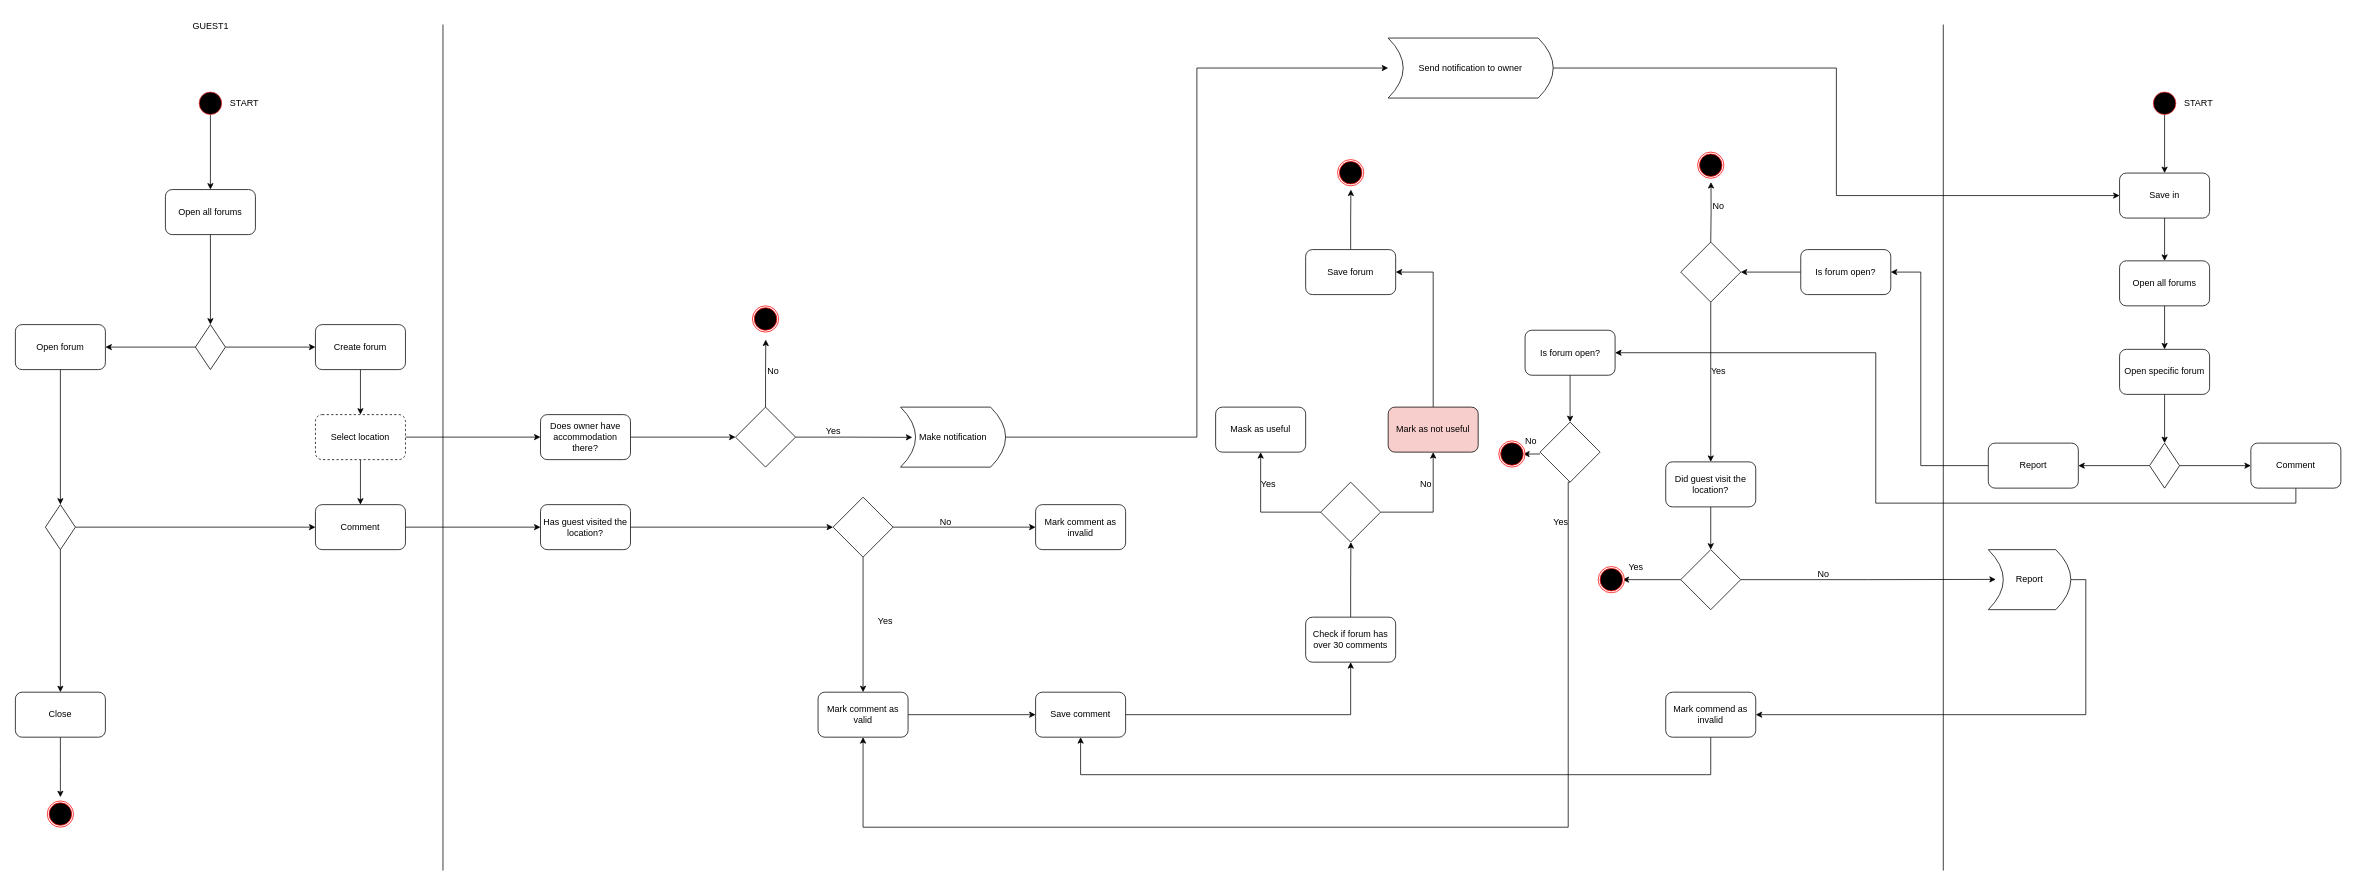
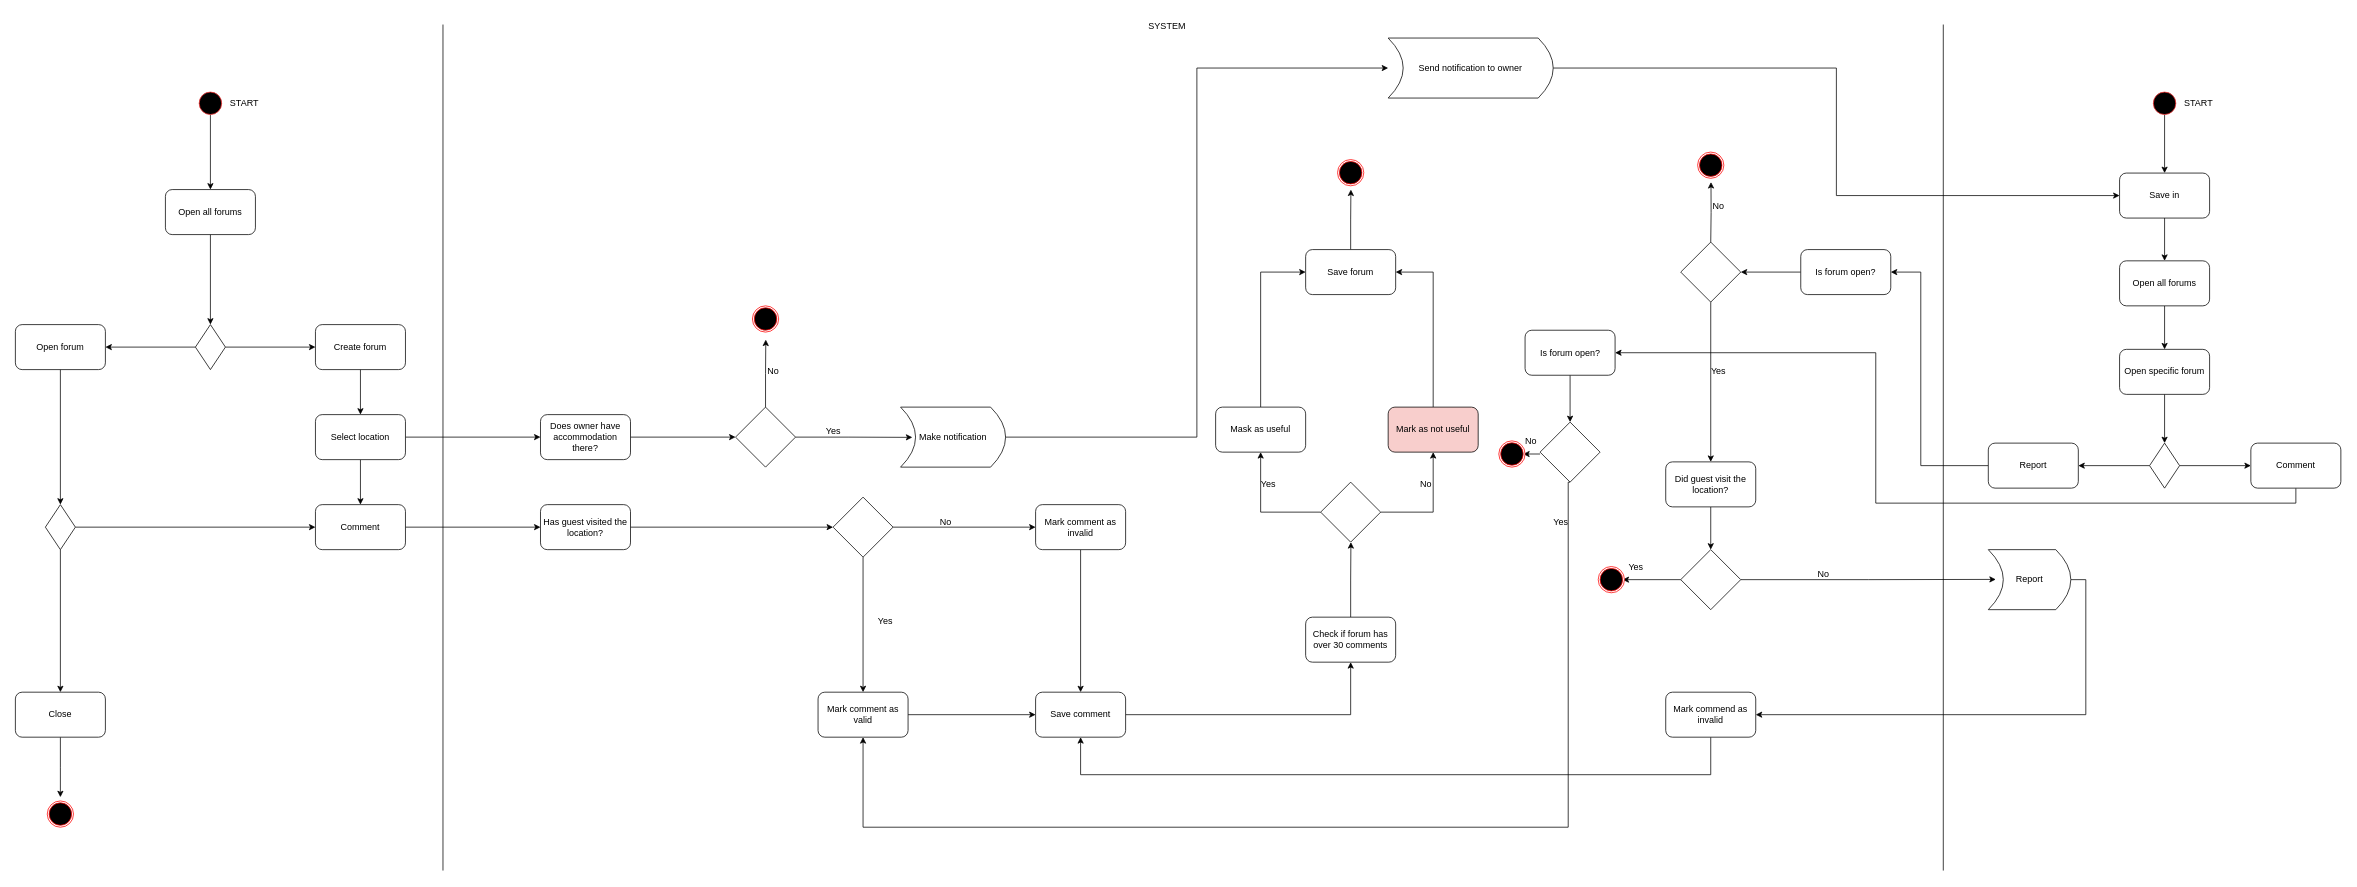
- <mxCell id="23" value="GUEST1" style="text;html=1;align=center;verticalAlign=middle;resizable=0;points=[];autosize=1;strokeColor=none;fillColor=none;" parent="1" vertex="1"><mxGeometry x="245" y="20" width="70" height="30" as="geometry" /></mxCell>
+ <mxCell id="117" value="SYSTEM" style="text;html=1;align=center;verticalAlign=middle;resizable=0;points=[];autosize=1;strokeColor=none;fillColor=none;" parent="1" vertex="1"><mxGeometry x="1520" y="20" width="70" height="30" as="geometry" /></mxCell>
+ <mxCell id="71" style="edgeStyle=orthogonalEdgeStyle;rounded=0;orthogonalLoop=1;jettySize=auto;html=1;exitX=0.5;exitY=0;exitDx=0;exitDy=0;entryX=0;entryY=0.5;entryDx=0;entryDy=0;" parent="1" source="72" target="45" edge="1"><mxGeometry relative="1" as="geometry" /></mxCell>
- <mxCell id="17" value="Select location" style="rounded=1;whiteSpace=wrap;html=1;dashed=1;" parent="1" vertex="1"><mxGeometry x="420" y="552" width="120" height="60" as="geometry" /></mxCell>
+ <mxCell id="17" value="Select location" style="rounded=1;whiteSpace=wrap;html=1;" parent="1" vertex="1"><mxGeometry x="420" y="552" width="120" height="60" as="geometry" /></mxCell>
+ <mxCell id="36" style="edgeStyle=orthogonalEdgeStyle;rounded=0;orthogonalLoop=1;jettySize=auto;html=1;exitX=0.5;exitY=1;exitDx=0;exitDy=0;entryX=0.5;entryY=0;entryDx=0;entryDy=0;" parent="1" source="37" target="39" edge="1"><mxGeometry relative="1" as="geometry" /></mxCell>
